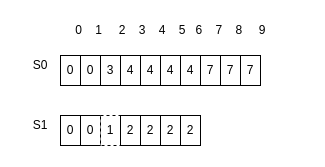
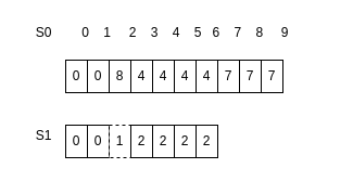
- <mxCell id="20" value="S0" style="text;html=1;strokeColor=none;fillColor=none;align=center;verticalAlign=middle;whiteSpace=wrap;rounded=0;" vertex="1" parent="1"><mxGeometry x="20" y="55" width="40" height="20" as="geometry" /></mxCell>
+ <mxCell id="20" value="S0" style="text;html=1;strokeColor=none;fillColor=none;align=center;verticalAlign=middle;whiteSpace=wrap;rounded=0;" vertex="1" parent="1"><mxGeometry x="20" y="20" width="40" height="20" as="geometry" /></mxCell>
- <mxCell id="4" value="3" style="rounded=0;whiteSpace=wrap;html=1;" vertex="1" parent="1"><mxGeometry x="100" y="55" width="20" height="30" as="geometry" /></mxCell>
+ <mxCell id="4" value="8" style="rounded=0;whiteSpace=wrap;html=1;" vertex="1" parent="1"><mxGeometry x="100" y="55" width="20" height="30" as="geometry" /></mxCell>
